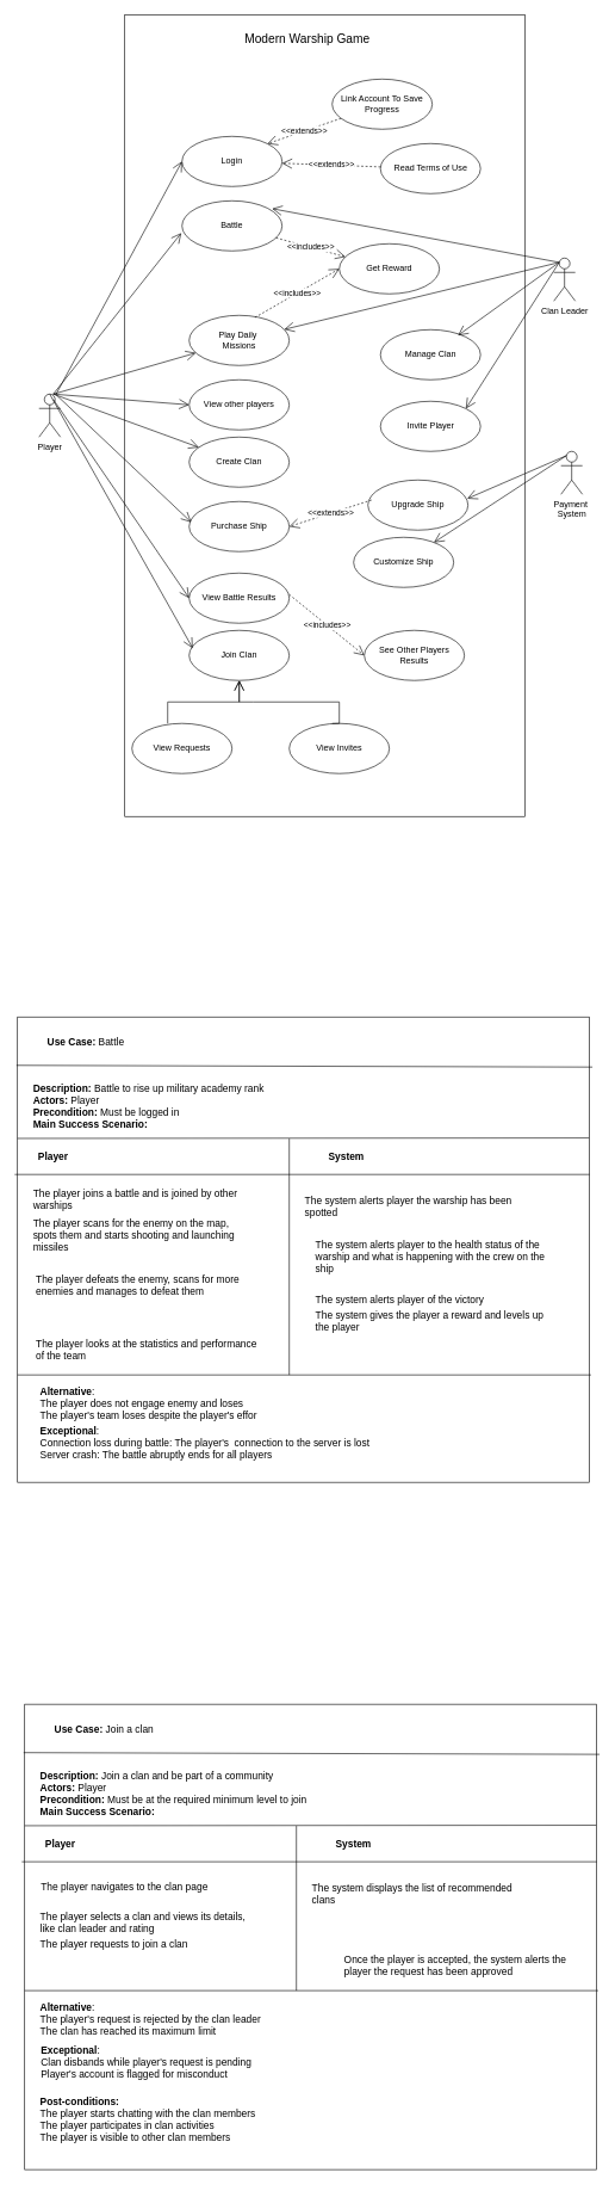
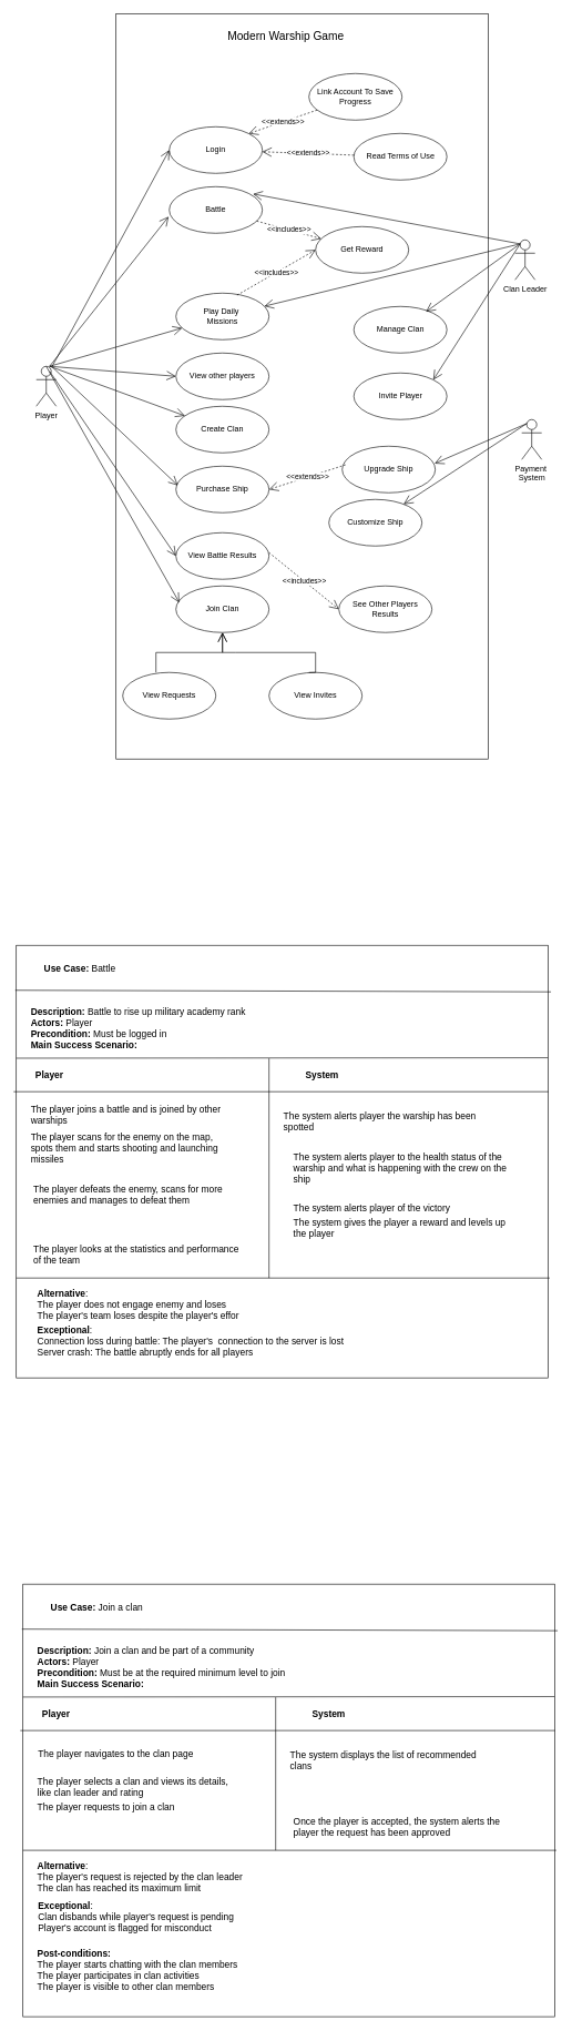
- <mxCell id="74" value="Once the player is accepted, the system alerts the player the request has been approved" style="text;html=1;align=left;verticalAlign=middle;whiteSpace=wrap;rounded=0;fontSize=14;" vertex="1" parent="1"><mxGeometry x="479" y="2730" width="325" height="30" as="geometry" /></mxCell>
+ <mxCell id="74" value="Once the player is accepted, the system alerts the player the request has been approved" style="text;html=1;align=left;verticalAlign=middle;whiteSpace=wrap;rounded=0;fontSize=14;" vertex="1" parent="1"><mxGeometry x="439" y="2730" width="325" height="30" as="geometry" /></mxCell>
